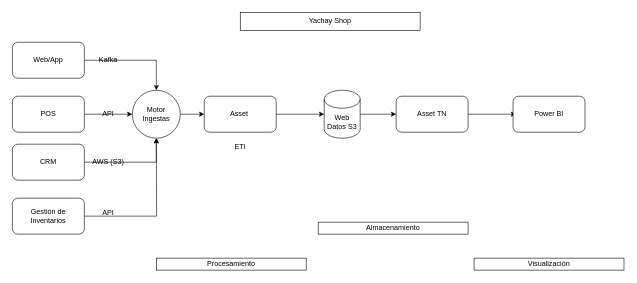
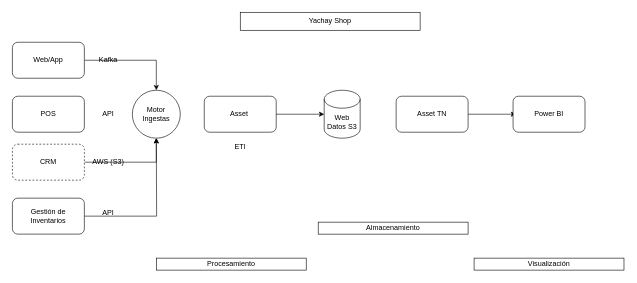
- <mxCell id="7" style="edgeStyle=orthogonalEdgeStyle;rounded=0;orthogonalLoop=1;jettySize=auto;html=1;exitX=1;exitY=0.5;exitDx=0;exitDy=0;" edge="1" parent="1" source="8" target="21"><mxGeometry relative="1" as="geometry" /></mxCell>
- <mxCell id="20" style="edgeStyle=orthogonalEdgeStyle;rounded=0;orthogonalLoop=1;jettySize=auto;html=1;exitX=1;exitY=0.5;exitDx=0;exitDy=0;entryX=0;entryY=0.5;entryDx=0;entryDy=0;" edge="1" parent="1" source="21" target="22"><mxGeometry relative="1" as="geometry" /></mxCell>
- <mxCell id="18" style="edgeStyle=orthogonalEdgeStyle;rounded=0;orthogonalLoop=1;jettySize=auto;html=1;exitX=1;exitY=0.5;exitDx=0;exitDy=0;exitPerimeter=0;entryX=0;entryY=0.5;entryDx=0;entryDy=0;" edge="1" parent="1" source="19" target="25"><mxGeometry relative="1" as="geometry" /></mxCell>
- <mxCell id="10" value="CRM" style="rounded=1;whiteSpace=wrap;html=1;" vertex="1" parent="1"><mxGeometry x="20" y="240" width="120" height="60" as="geometry" /></mxCell>
+ <mxCell id="10" value="CRM" style="rounded=1;whiteSpace=wrap;html=1;dashed=1;" vertex="1" parent="1"><mxGeometry x="20" y="240" width="120" height="60" as="geometry" /></mxCell>
